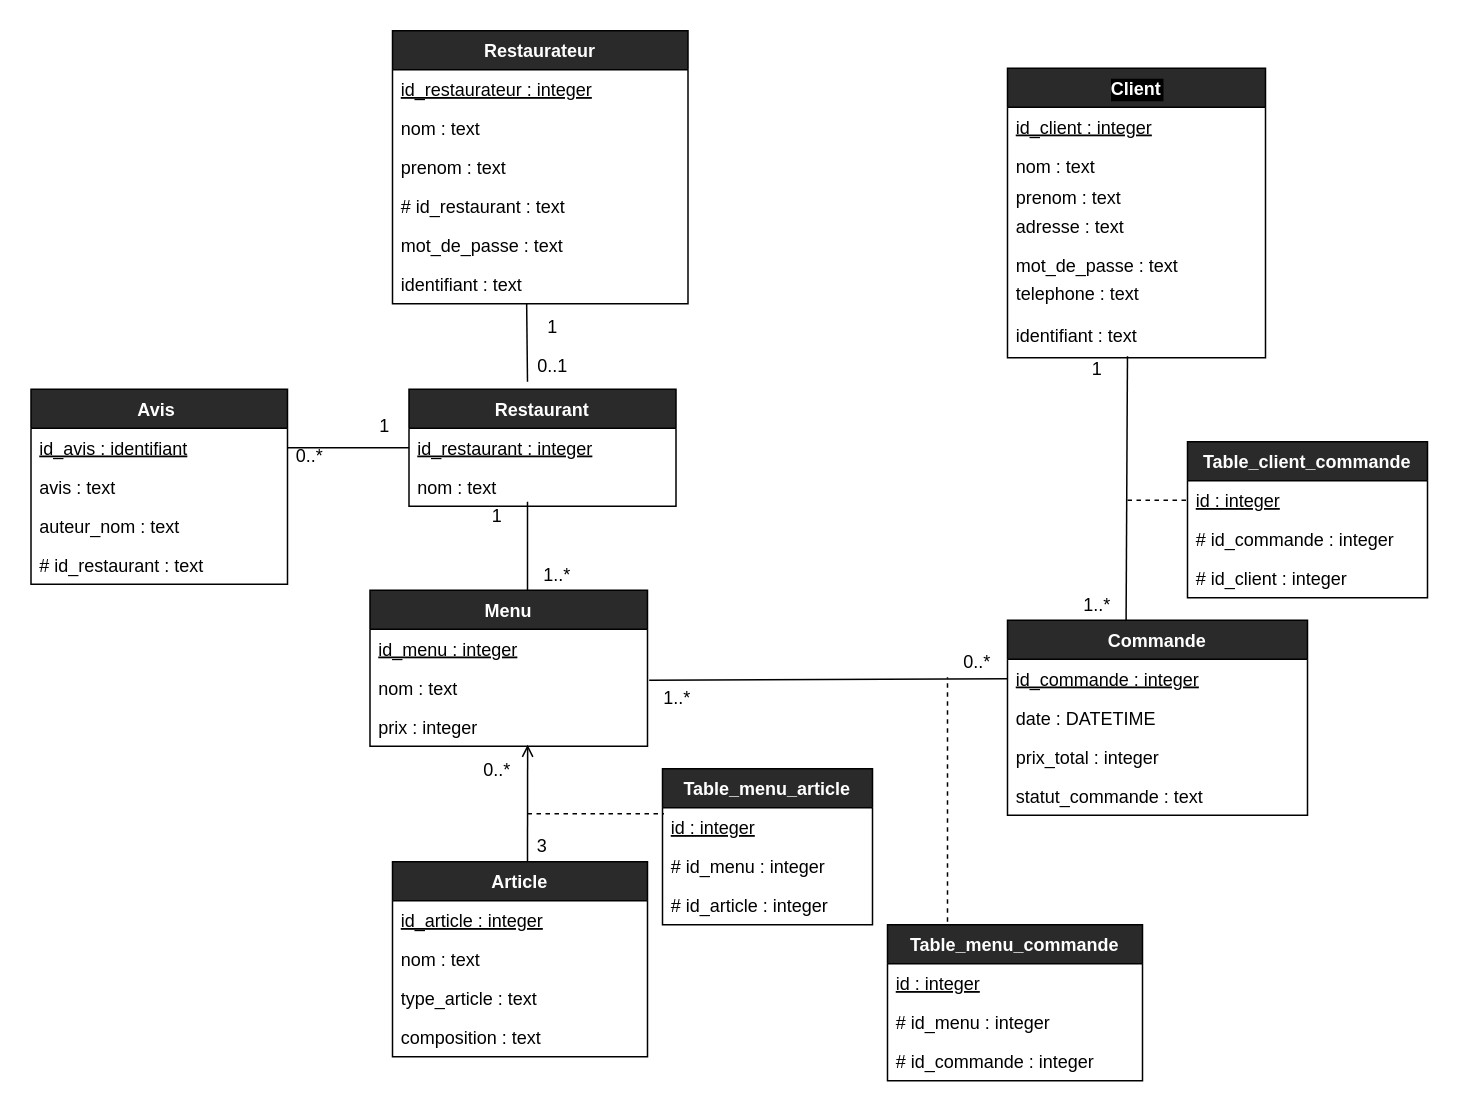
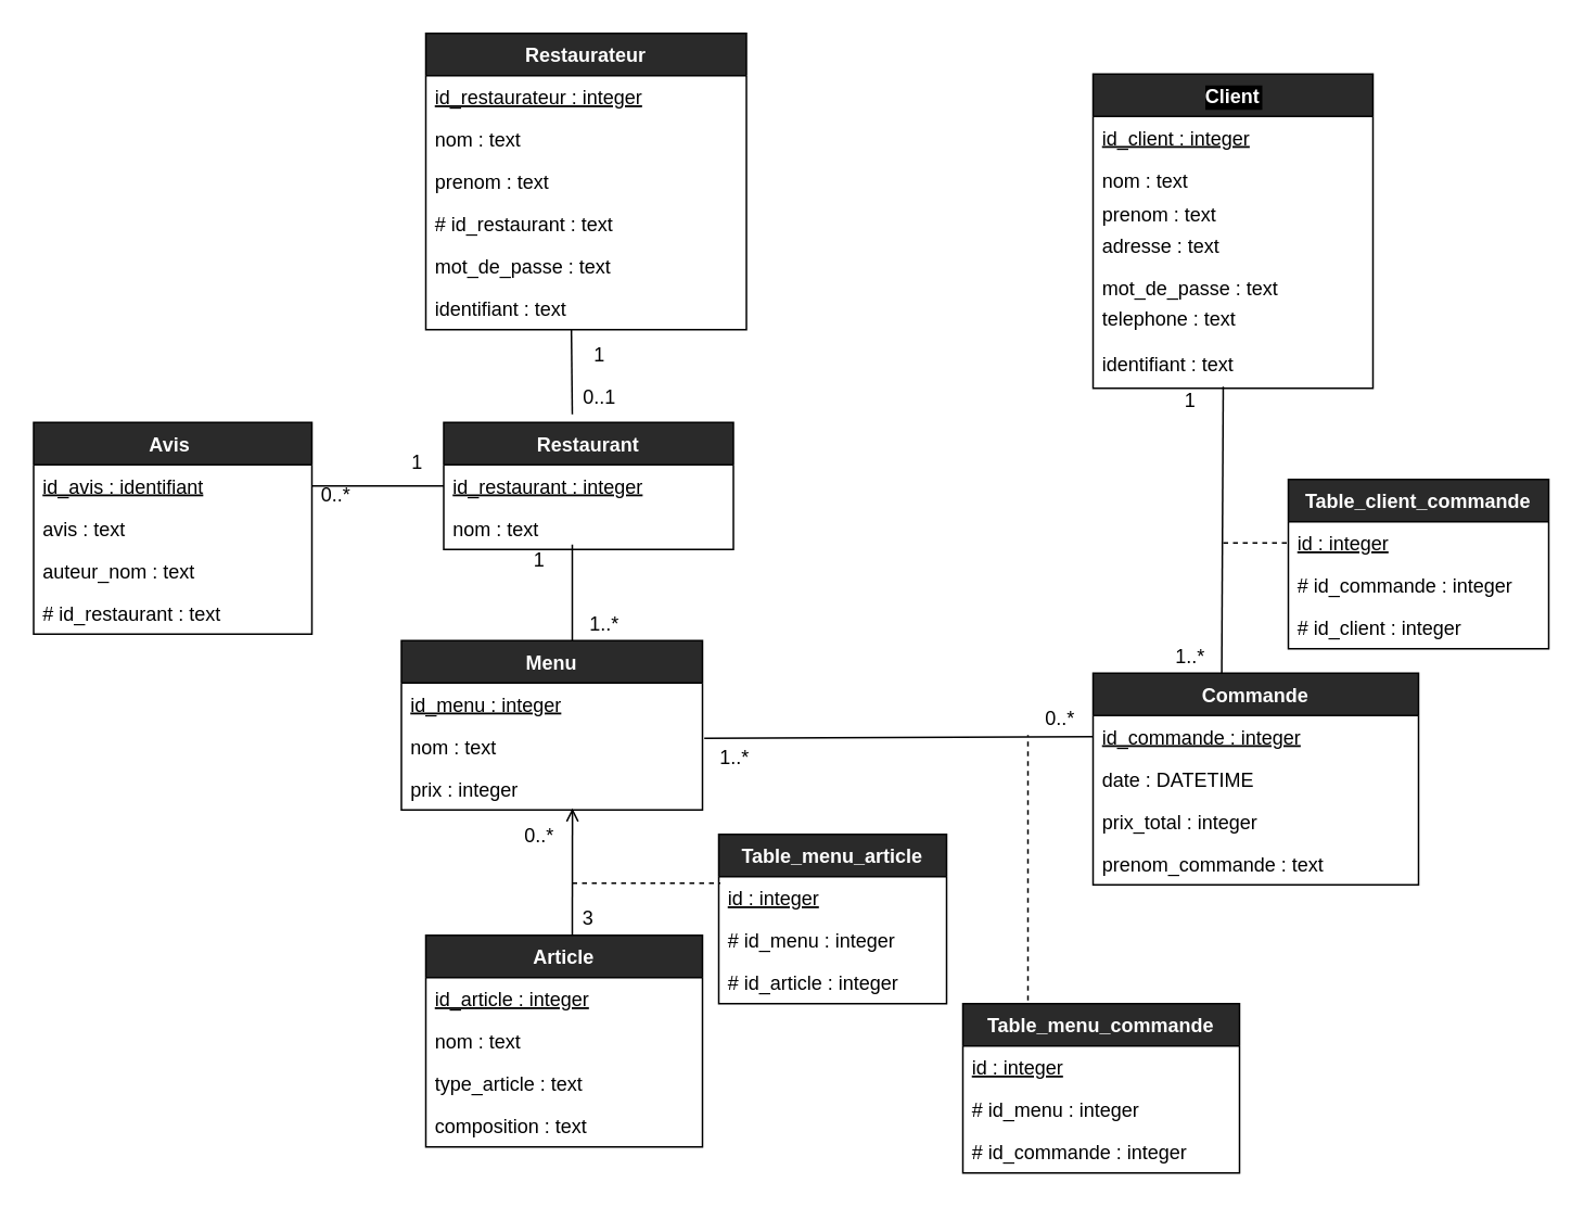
- <mxCell id="56" value="statut_commande : text" style="text;strokeColor=none;fillColor=none;align=left;verticalAlign=top;spacingLeft=4;spacingRight=4;overflow=hidden;rotatable=0;points=[[0,0.5],[1,0.5]];portConstraint=eastwest;rounded=0;shadow=0;glass=0;sketch=0;fontColor=#000000;" parent="52" vertex="1"><mxGeometry y="104" width="200" height="26" as="geometry" /></mxCell>
+ <mxCell id="56" value="prenom_commande : text" style="text;strokeColor=none;fillColor=none;align=left;verticalAlign=top;spacingLeft=4;spacingRight=4;overflow=hidden;rotatable=0;points=[[0,0.5],[1,0.5]];portConstraint=eastwest;rounded=0;shadow=0;glass=0;sketch=0;fontColor=#000000;" parent="52" vertex="1"><mxGeometry y="104" width="200" height="26" as="geometry" /></mxCell>
